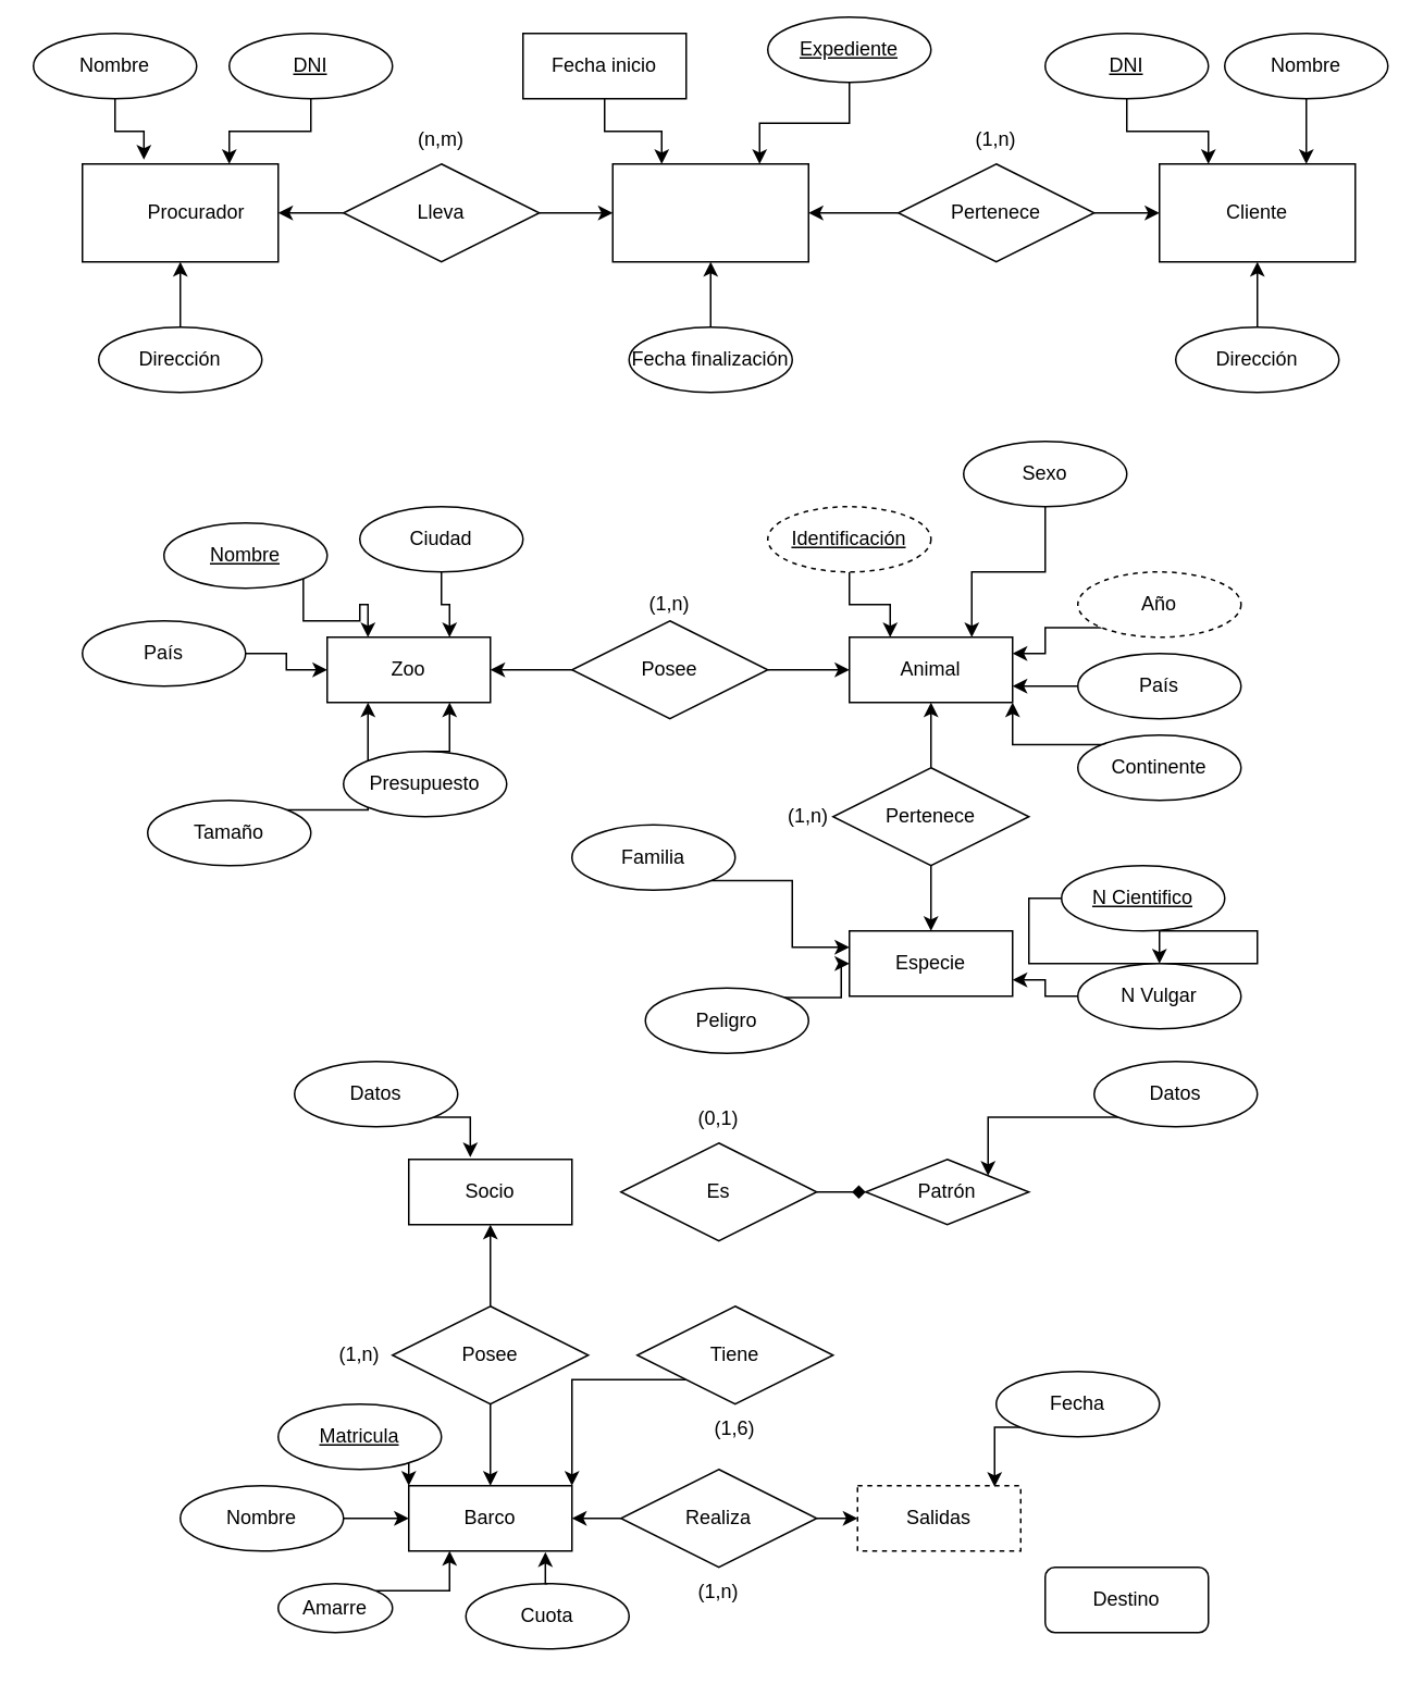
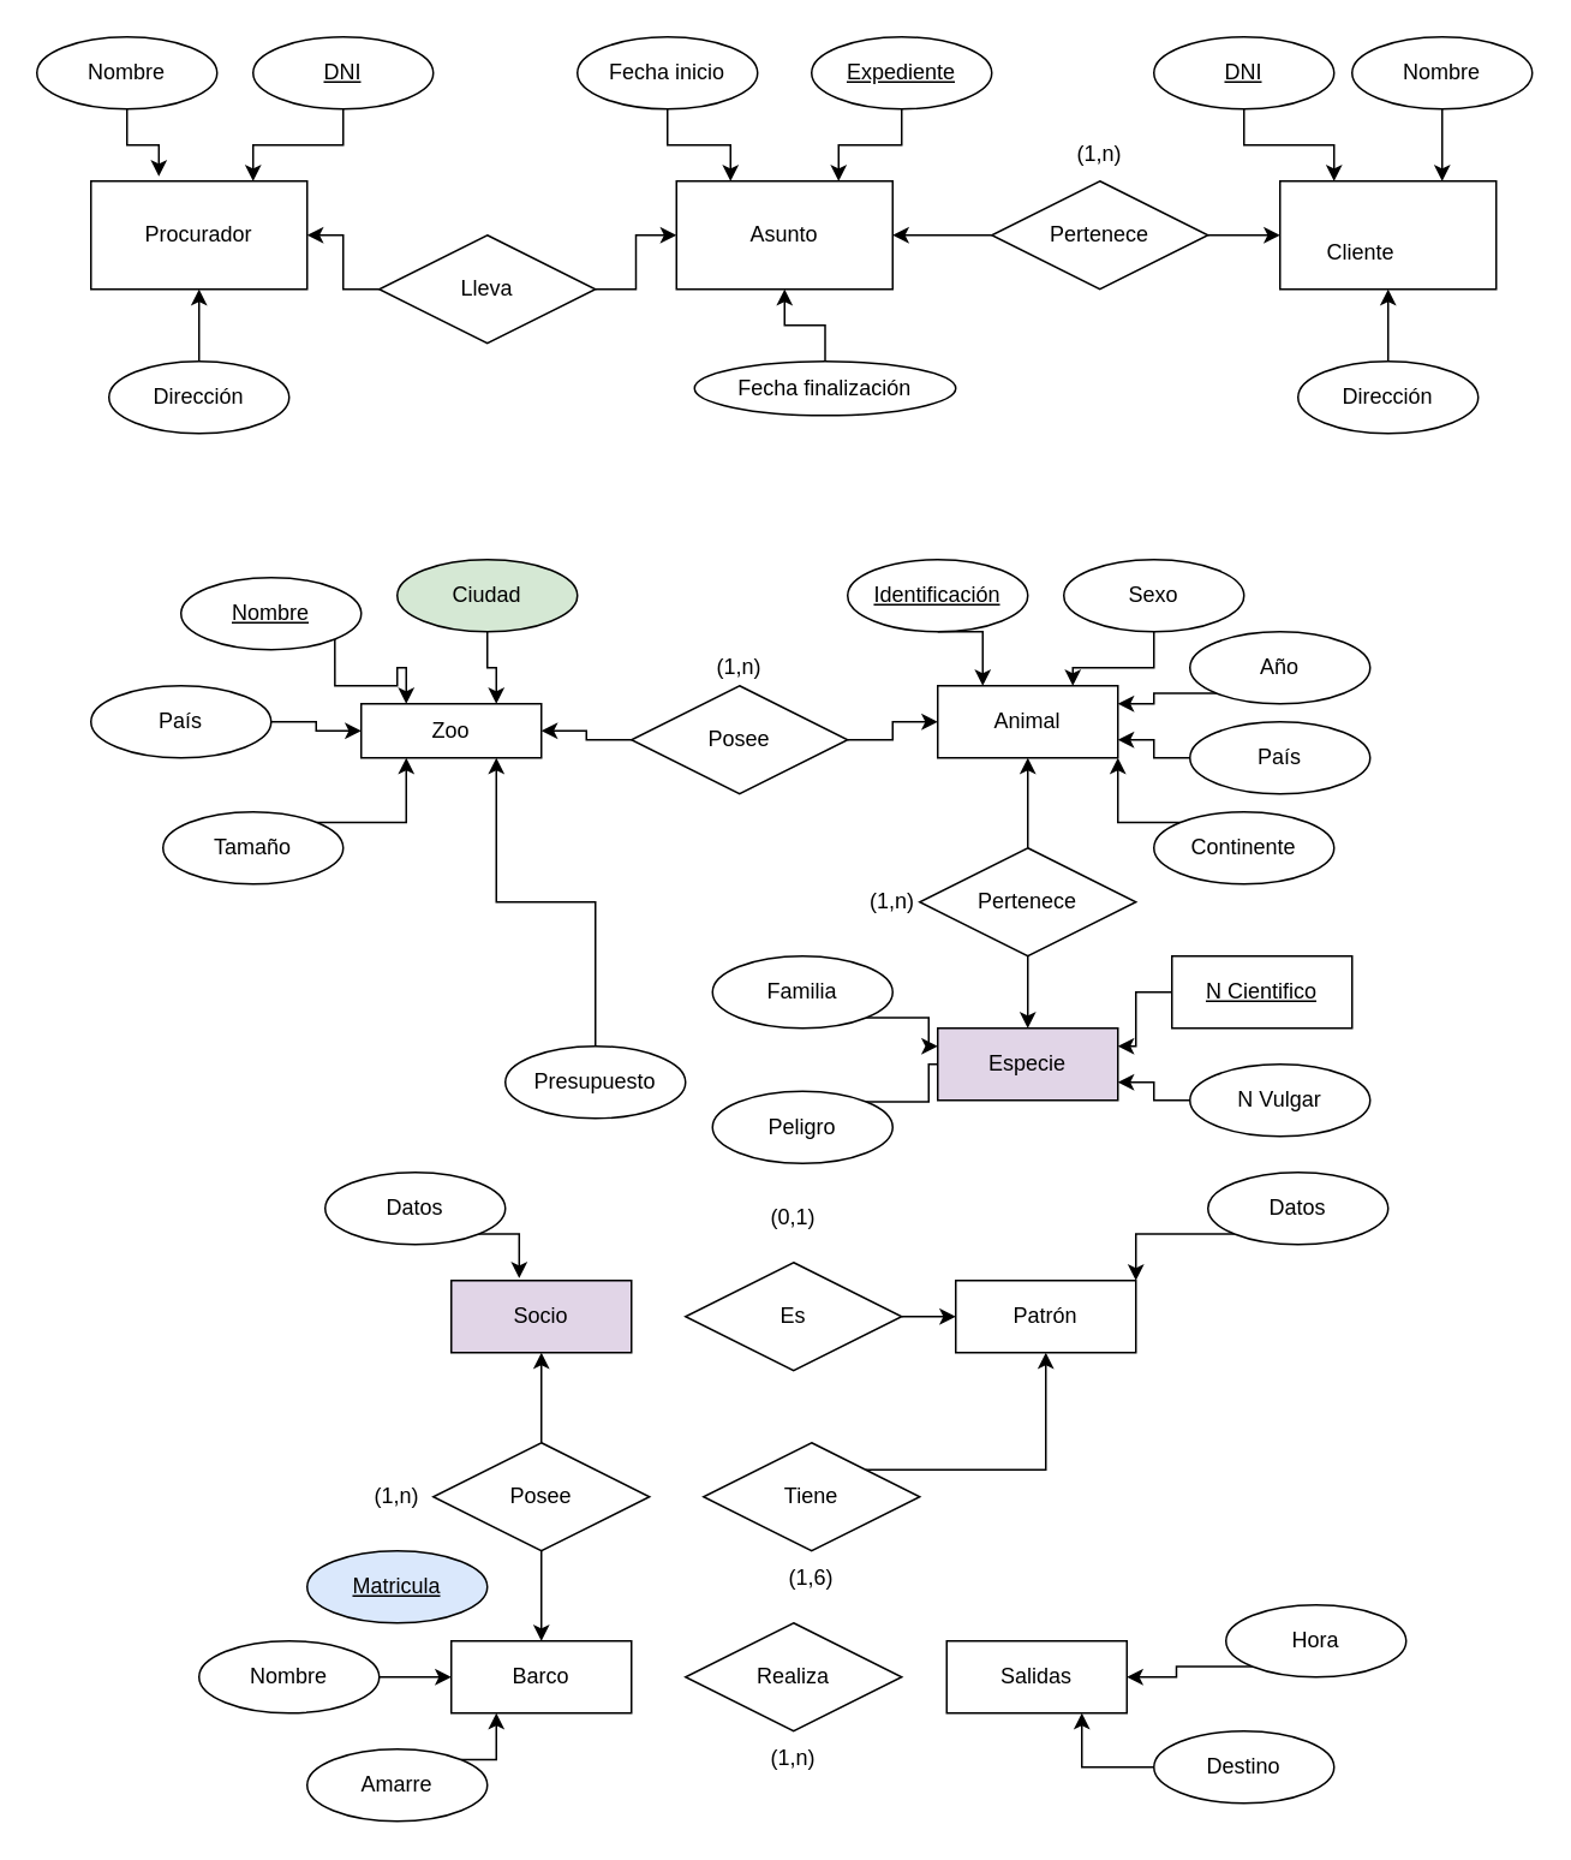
- <mxCell id="17" value="Expediente" style="ellipse;whiteSpace=wrap;html=1;align=center;fontStyle=4;" vertex="1" parent="1"><mxGeometry x="470" y="10" width="100" height="40" as="geometry" /></mxCell>
+ <mxCell id="17" value="Expediente" style="ellipse;whiteSpace=wrap;html=1;align=center;fontStyle=4;" vertex="1" parent="1"><mxGeometry x="450" y="20" width="100" height="40" as="geometry" /></mxCell>
- <mxCell id="15" value="Fecha inicio" style="whiteSpace=wrap;html=1;align=center;rounded=0;" vertex="1" parent="1"><mxGeometry x="320" y="20" width="100" height="40" as="geometry" /></mxCell>
+ <mxCell id="15" value="Fecha inicio" style="ellipse;whiteSpace=wrap;html=1;align=center;" vertex="1" parent="1"><mxGeometry x="320" y="20" width="100" height="40" as="geometry" /></mxCell>
- <mxCell id="32" value="(n,m)" style="text;html=1;align=center;verticalAlign=middle;whiteSpace=wrap;rounded=0;" vertex="1" parent="1"><mxGeometry x="240" y="70" width="60" height="30" as="geometry" /></mxCell>
- <mxCell id="3" value="Procurador" style="text;html=1;align=center;verticalAlign=middle;whiteSpace=wrap;rounded=0;" vertex="1" parent="1"><mxGeometry x="90" y="115" width="60" height="30" as="geometry" /></mxCell>
+ <mxCell id="3" value="Procurador" style="text;html=1;align=center;verticalAlign=middle;whiteSpace=wrap;rounded=0;" vertex="1" parent="1"><mxGeometry x="80" y="115" width="60" height="30" as="geometry" /></mxCell>
- <mxCell id="10" value="Lleva" style="shape=rhombus;perimeter=rhombusPerimeter;whiteSpace=wrap;html=1;align=center;" vertex="1" parent="1"><mxGeometry x="210" y="100" width="120" height="60" as="geometry" /></mxCell>
+ <mxCell id="10" value="Lleva" style="shape=rhombus;perimeter=rhombusPerimeter;whiteSpace=wrap;html=1;align=center;" vertex="1" parent="1"><mxGeometry x="210" y="130" width="120" height="60" as="geometry" /></mxCell>
+ <mxCell id="5" value="Asunto" style="text;html=1;align=center;verticalAlign=middle;whiteSpace=wrap;rounded=0;" vertex="1" parent="1"><mxGeometry x="405" y="115" width="60" height="30" as="geometry" /></mxCell>
- <mxCell id="7" value="Cliente" style="text;html=1;align=center;verticalAlign=middle;whiteSpace=wrap;rounded=0;" vertex="1" parent="1"><mxGeometry x="740" y="115" width="60" height="30" as="geometry" /></mxCell>
+ <mxCell id="7" value="Cliente" style="text;html=1;align=center;verticalAlign=middle;whiteSpace=wrap;rounded=0;" vertex="1" parent="1"><mxGeometry x="725" y="125" width="60" height="30" as="geometry" /></mxCell>
- <mxCell id="19" value="Fecha finalización" style="ellipse;whiteSpace=wrap;html=1;align=center;" vertex="1" parent="1"><mxGeometry x="385" y="200" width="100" height="40" as="geometry" /></mxCell>
+ <mxCell id="19" value="Fecha finalización" style="ellipse;whiteSpace=wrap;html=1;align=center;" vertex="1" parent="1"><mxGeometry x="385" y="200" width="145" height="30" as="geometry" /></mxCell>
- <mxCell id="49" value="Sexo" style="ellipse;whiteSpace=wrap;html=1;align=center;" vertex="1" parent="1"><mxGeometry x="590" y="270" width="100" height="40" as="geometry" /></mxCell>
+ <mxCell id="49" value="Sexo" style="ellipse;whiteSpace=wrap;html=1;align=center;" vertex="1" parent="1"><mxGeometry x="590" y="310" width="100" height="40" as="geometry" /></mxCell>
- <mxCell id="39" value="Ciudad" style="ellipse;whiteSpace=wrap;html=1;align=center;" vertex="1" parent="1"><mxGeometry x="220" y="310" width="100" height="40" as="geometry" /></mxCell>
+ <mxCell id="39" value="Ciudad" style="ellipse;whiteSpace=wrap;html=1;align=center;fillColor=#d5e8d4;" vertex="1" parent="1"><mxGeometry x="220" y="310" width="100" height="40" as="geometry" /></mxCell>
- <mxCell id="47" value="Identificación" style="ellipse;whiteSpace=wrap;html=1;align=center;fontStyle=4;dashed=1;" vertex="1" parent="1"><mxGeometry x="470" y="310" width="100" height="40" as="geometry" /></mxCell>
+ <mxCell id="47" value="Identificación" style="ellipse;whiteSpace=wrap;html=1;align=center;fontStyle=4;" vertex="1" parent="1"><mxGeometry x="470" y="310" width="100" height="40" as="geometry" /></mxCell>
- <mxCell id="54" value="Año" style="ellipse;whiteSpace=wrap;html=1;align=center;dashed=1;" vertex="1" parent="1"><mxGeometry x="660" y="350" width="100" height="40" as="geometry" /></mxCell>
+ <mxCell id="54" value="Año" style="ellipse;whiteSpace=wrap;html=1;align=center;" vertex="1" parent="1"><mxGeometry x="660" y="350" width="100" height="40" as="geometry" /></mxCell>
- <mxCell id="34" value="Zoo" style="whiteSpace=wrap;html=1;align=center;" vertex="1" parent="1"><mxGeometry x="200" y="390" width="100" height="40" as="geometry" /></mxCell>
+ <mxCell id="34" value="Zoo" style="whiteSpace=wrap;html=1;align=center;" vertex="1" parent="1"><mxGeometry x="200" y="390" width="100" height="30" as="geometry" /></mxCell>
- <mxCell id="35" value="Animal" style="whiteSpace=wrap;html=1;align=center;" vertex="1" parent="1"><mxGeometry x="520" y="390" width="100" height="40" as="geometry" /></mxCell>
+ <mxCell id="35" value="Animal" style="whiteSpace=wrap;html=1;align=center;" vertex="1" parent="1"><mxGeometry x="520" y="380" width="100" height="40" as="geometry" /></mxCell>
- <mxCell id="58" value="Continente" style="ellipse;whiteSpace=wrap;html=1;align=center;" vertex="1" parent="1"><mxGeometry x="660" y="450" width="100" height="40" as="geometry" /></mxCell>
+ <mxCell id="58" value="Continente" style="ellipse;whiteSpace=wrap;html=1;align=center;" vertex="1" parent="1"><mxGeometry x="640" y="450" width="100" height="40" as="geometry" /></mxCell>
- <mxCell id="45" value="Presupuesto" style="ellipse;whiteSpace=wrap;html=1;align=center;" vertex="1" parent="1"><mxGeometry x="210" y="460" width="100" height="40" as="geometry" /></mxCell>
+ <mxCell id="45" value="Presupuesto" style="ellipse;whiteSpace=wrap;html=1;align=center;" vertex="1" parent="1"><mxGeometry x="280" y="580" width="100" height="40" as="geometry" /></mxCell>
- <mxCell id="43" value="Tamaño" style="ellipse;whiteSpace=wrap;html=1;align=center;" vertex="1" parent="1"><mxGeometry x="90" y="490" width="100" height="40" as="geometry" /></mxCell>
+ <mxCell id="43" value="Tamaño" style="ellipse;whiteSpace=wrap;html=1;align=center;" vertex="1" parent="1"><mxGeometry x="90" y="450" width="100" height="40" as="geometry" /></mxCell>
- <mxCell id="68" value="Familia" style="ellipse;whiteSpace=wrap;html=1;align=center;" vertex="1" parent="1"><mxGeometry x="350" y="505" width="100" height="40" as="geometry" /></mxCell>
+ <mxCell id="68" value="Familia" style="ellipse;whiteSpace=wrap;html=1;align=center;" vertex="1" parent="1"><mxGeometry x="395" y="530" width="100" height="40" as="geometry" /></mxCell>
- <mxCell id="64" value="N Cientifico" style="ellipse;whiteSpace=wrap;html=1;align=center;fontStyle=4;" vertex="1" parent="1"><mxGeometry x="650" y="530" width="100" height="40" as="geometry" /></mxCell>
+ <mxCell id="64" value="N Cientifico" style="whiteSpace=wrap;html=1;align=center;fontStyle=4;rounded=0;" vertex="1" parent="1"><mxGeometry x="650" y="530" width="100" height="40" as="geometry" /></mxCell>
- <mxCell id="59" value="Especie" style="whiteSpace=wrap;html=1;align=center;" vertex="1" parent="1"><mxGeometry x="520" y="570" width="100" height="40" as="geometry" /></mxCell>
+ <mxCell id="59" value="Especie" style="whiteSpace=wrap;html=1;align=center;fillColor=#e1d5e7;" vertex="1" parent="1"><mxGeometry x="520" y="570" width="100" height="40" as="geometry" /></mxCell>
- <mxCell id="63" style="edgeStyle=orthogonalEdgeStyle;rounded=0;orthogonalLoop=1;jettySize=auto;html=1;exitX=0;exitY=0.5;exitDx=0;exitDy=0;" edge="1" parent="1" source="64" target="66"><mxGeometry relative="1" as="geometry" /></mxCell>
+ <mxCell id="63" style="edgeStyle=orthogonalEdgeStyle;rounded=0;orthogonalLoop=1;jettySize=auto;html=1;exitX=0;exitY=0.5;exitDx=0;exitDy=0;entryX=1;entryY=0.25;entryDx=0;entryDy=0;" edge="1" parent="1" source="64" target="59"><mxGeometry relative="1" as="geometry" /></mxCell>
- <mxCell id="69" style="edgeStyle=orthogonalEdgeStyle;rounded=0;orthogonalLoop=1;jettySize=auto;html=1;exitX=1;exitY=0;exitDx=0;exitDy=0;entryX=0;entryY=0.5;entryDx=0;entryDy=0;" edge="1" parent="1" source="70" target="59"><mxGeometry relative="1" as="geometry" /></mxCell>
+ <mxCell id="69" style="edgeStyle=orthogonalEdgeStyle;rounded=0;orthogonalLoop=1;jettySize=auto;html=1;exitX=1;exitY=0;exitDx=0;exitDy=0;entryX=0;entryY=0.5;entryDx=0;entryDy=0;endArrow=none;" edge="1" parent="1" source="70" target="59"><mxGeometry relative="1" as="geometry" /></mxCell>
- <mxCell id="108" value="(0,1)" style="text;html=1;align=center;verticalAlign=middle;whiteSpace=wrap;rounded=0;" vertex="1" parent="1"><mxGeometry x="410" y="670" width="60" height="30" as="geometry" /></mxCell>
+ <mxCell id="108" value="(0,1)" style="text;html=1;align=center;verticalAlign=middle;whiteSpace=wrap;rounded=0;" vertex="1" parent="1"><mxGeometry x="410" y="660" width="60" height="30" as="geometry" /></mxCell>
- <mxCell id="73" value="Socio" style="whiteSpace=wrap;html=1;align=center;" vertex="1" parent="1"><mxGeometry x="250" y="710" width="100" height="40" as="geometry" /></mxCell>
+ <mxCell id="73" value="Socio" style="whiteSpace=wrap;html=1;align=center;fillColor=#e1d5e7;" vertex="1" parent="1"><mxGeometry x="250" y="710" width="100" height="40" as="geometry" /></mxCell>
- <mxCell id="88" style="edgeStyle=orthogonalEdgeStyle;rounded=0;orthogonalLoop=1;jettySize=auto;html=1;exitX=1;exitY=0.5;exitDx=0;exitDy=0;entryX=0;entryY=0.5;entryDx=0;entryDy=0;endArrow=diamond;" edge="1" parent="1" source="89" target="81"><mxGeometry relative="1" as="geometry" /></mxCell>
+ <mxCell id="88" style="edgeStyle=orthogonalEdgeStyle;rounded=0;orthogonalLoop=1;jettySize=auto;html=1;exitX=1;exitY=0.5;exitDx=0;exitDy=0;entryX=0;entryY=0.5;entryDx=0;entryDy=0;" edge="1" parent="1" source="89" target="81"><mxGeometry relative="1" as="geometry" /></mxCell>
- <mxCell id="81" value="Patrón" style="rhombus;whiteSpace=wrap;html=1;align=center;" vertex="1" parent="1"><mxGeometry x="530" y="710" width="100" height="40" as="geometry" /></mxCell>
+ <mxCell id="81" value="Patrón" style="whiteSpace=wrap;html=1;align=center;" vertex="1" parent="1"><mxGeometry x="530" y="710" width="100" height="40" as="geometry" /></mxCell>
+ <mxCell id="86" style="edgeStyle=orthogonalEdgeStyle;rounded=0;orthogonalLoop=1;jettySize=auto;html=1;exitX=1;exitY=0;exitDx=0;exitDy=0;entryX=0.5;entryY=1;entryDx=0;entryDy=0;" edge="1" parent="1" source="87" target="81"><mxGeometry relative="1" as="geometry" /></mxCell>
- <mxCell id="85" style="edgeStyle=orthogonalEdgeStyle;rounded=0;orthogonalLoop=1;jettySize=auto;html=1;exitX=0;exitY=1;exitDx=0;exitDy=0;entryX=1;entryY=0;entryDx=0;entryDy=0;" edge="1" parent="1" source="87" target="76"><mxGeometry relative="1" as="geometry" /></mxCell>
- <mxCell id="98" value="Fecha" style="ellipse;whiteSpace=wrap;html=1;align=center;" vertex="1" parent="1"><mxGeometry x="610" y="840" width="100" height="40" as="geometry" /></mxCell>
- <mxCell id="91" value="Matricula" style="ellipse;whiteSpace=wrap;html=1;align=center;fontStyle=4;" vertex="1" parent="1"><mxGeometry x="170" y="860" width="100" height="40" as="geometry" /></mxCell>
+ <mxCell id="91" value="Matricula" style="ellipse;whiteSpace=wrap;html=1;align=center;fontStyle=4;fillColor=#dae8fc;" vertex="1" parent="1"><mxGeometry x="170" y="860" width="100" height="40" as="geometry" /></mxCell>
- <mxCell id="105" style="edgeStyle=orthogonalEdgeStyle;rounded=0;orthogonalLoop=1;jettySize=auto;html=1;exitX=0;exitY=1;exitDx=0;exitDy=0;entryX=0.84;entryY=0.017;entryDx=0;entryDy=0;entryPerimeter=0;" edge="1" parent="1" source="98" target="80"><mxGeometry relative="1" as="geometry" /></mxCell>
- <mxCell id="90" style="edgeStyle=orthogonalEdgeStyle;rounded=0;orthogonalLoop=1;jettySize=auto;html=1;exitX=1;exitY=1;exitDx=0;exitDy=0;entryX=0;entryY=0;entryDx=0;entryDy=0;" edge="1" parent="1" source="91" target="76"><mxGeometry relative="1" as="geometry" /></mxCell>
+ <mxCell id="100" value="Hora" style="ellipse;whiteSpace=wrap;html=1;align=center;" vertex="1" parent="1"><mxGeometry x="680" y="890" width="100" height="40" as="geometry" /></mxCell>
+ <mxCell id="99" style="edgeStyle=orthogonalEdgeStyle;rounded=0;orthogonalLoop=1;jettySize=auto;html=1;exitX=0;exitY=1;exitDx=0;exitDy=0;entryX=1;entryY=0.5;entryDx=0;entryDy=0;" edge="1" parent="1" source="100" target="80"><mxGeometry relative="1" as="geometry" /></mxCell>
- <mxCell id="83" style="edgeStyle=orthogonalEdgeStyle;rounded=0;orthogonalLoop=1;jettySize=auto;html=1;exitX=0;exitY=0.5;exitDx=0;exitDy=0;entryX=1;entryY=0.5;entryDx=0;entryDy=0;" edge="1" parent="1" source="84" target="76"><mxGeometry relative="1" as="geometry" /></mxCell>
- <mxCell id="82" style="edgeStyle=orthogonalEdgeStyle;rounded=0;orthogonalLoop=1;jettySize=auto;html=1;exitX=1;exitY=0.5;exitDx=0;exitDy=0;entryX=0;entryY=0.5;entryDx=0;entryDy=0;" edge="1" parent="1" source="84" target="80"><mxGeometry relative="1" as="geometry" /></mxCell>
- <mxCell id="80" value="Salidas" style="whiteSpace=wrap;html=1;align=center;dashed=1;" vertex="1" parent="1"><mxGeometry x="525" y="910" width="100" height="40" as="geometry" /></mxCell>
+ <mxCell id="80" value="Salidas" style="whiteSpace=wrap;html=1;align=center;" vertex="1" parent="1"><mxGeometry x="525" y="910" width="100" height="40" as="geometry" /></mxCell>
- <mxCell id="97" style="edgeStyle=orthogonalEdgeStyle;rounded=0;orthogonalLoop=1;jettySize=auto;html=1;exitX=0.5;exitY=0;exitDx=0;exitDy=0;entryX=0.837;entryY=1.017;entryDx=0;entryDy=0;entryPerimeter=0;" edge="1" parent="1" source="96" target="76"><mxGeometry relative="1" as="geometry" /></mxCell>
+ <mxCell id="101" style="edgeStyle=orthogonalEdgeStyle;rounded=0;orthogonalLoop=1;jettySize=auto;html=1;exitX=0;exitY=0.5;exitDx=0;exitDy=0;entryX=0.75;entryY=1;entryDx=0;entryDy=0;" edge="1" parent="1" source="102" target="80"><mxGeometry relative="1" as="geometry" /></mxCell>
- <mxCell id="102" value="Destino" style="whiteSpace=wrap;html=1;align=center;rounded=1;" vertex="1" parent="1"><mxGeometry x="640" y="960" width="100" height="40" as="geometry" /></mxCell>
+ <mxCell id="102" value="Destino" style="ellipse;whiteSpace=wrap;html=1;align=center;" vertex="1" parent="1"><mxGeometry x="640" y="960" width="100" height="40" as="geometry" /></mxCell>
- <mxCell id="95" value="Amarre" style="ellipse;whiteSpace=wrap;html=1;align=center;" vertex="1" parent="1"><mxGeometry x="170" y="970" width="70" height="30" as="geometry" /></mxCell>
+ <mxCell id="95" value="Amarre" style="ellipse;whiteSpace=wrap;html=1;align=center;" vertex="1" parent="1"><mxGeometry x="170" y="970" width="100" height="40" as="geometry" /></mxCell>
- <mxCell id="96" value="Cuota" style="ellipse;whiteSpace=wrap;html=1;align=center;" vertex="1" parent="1"><mxGeometry x="285" y="970" width="100" height="40" as="geometry" /></mxCell>
